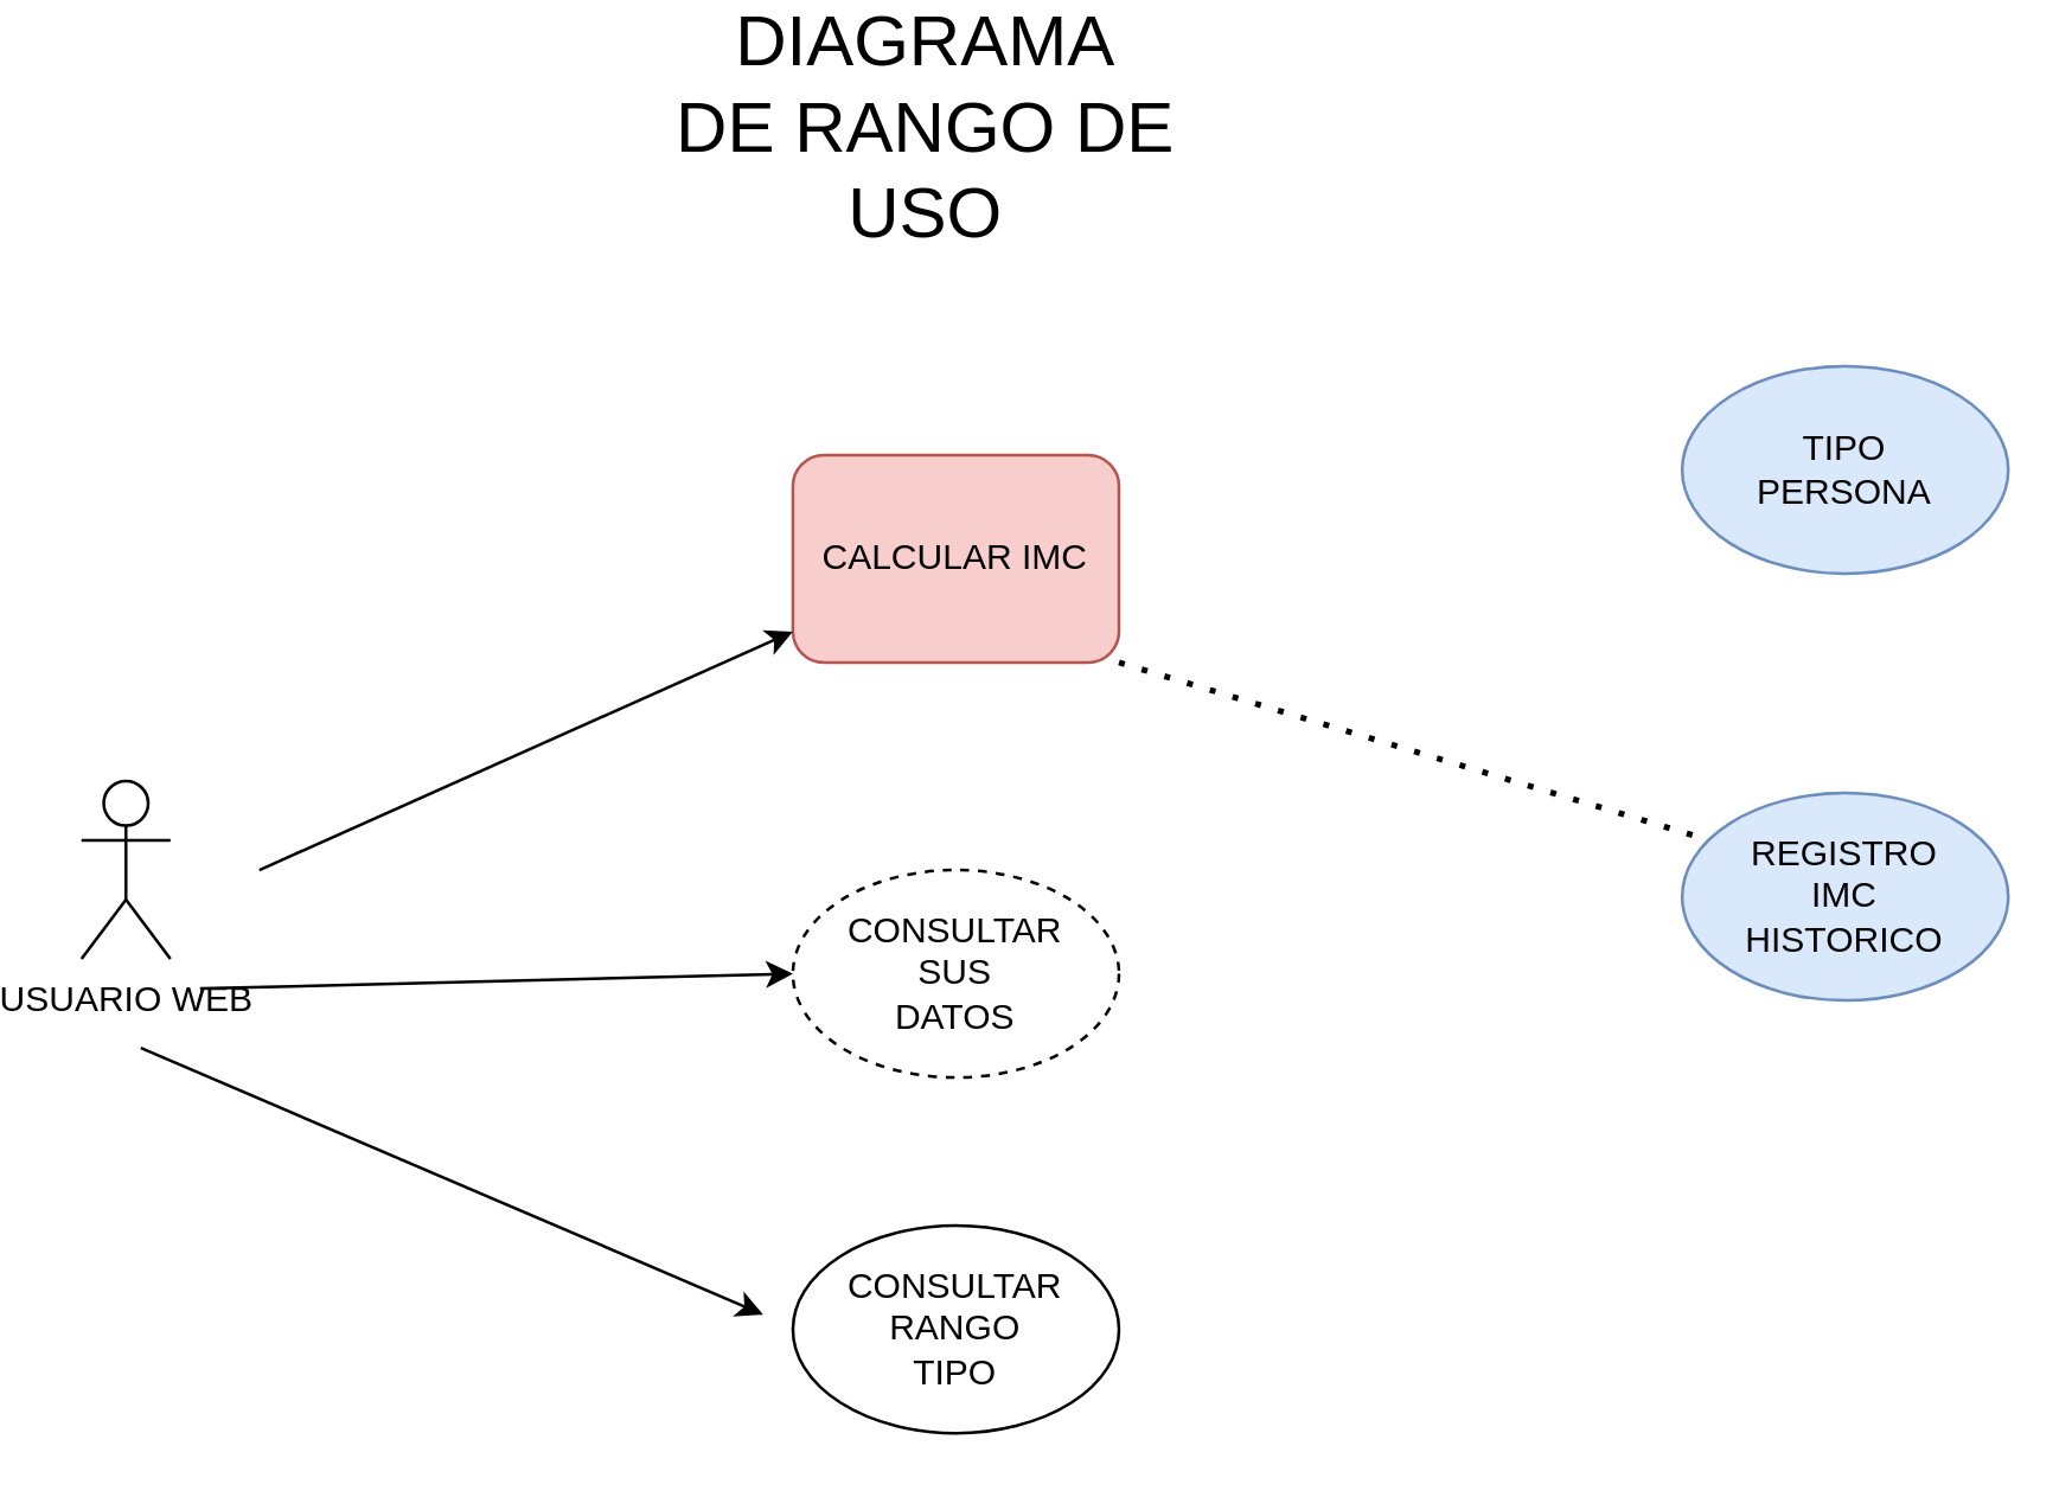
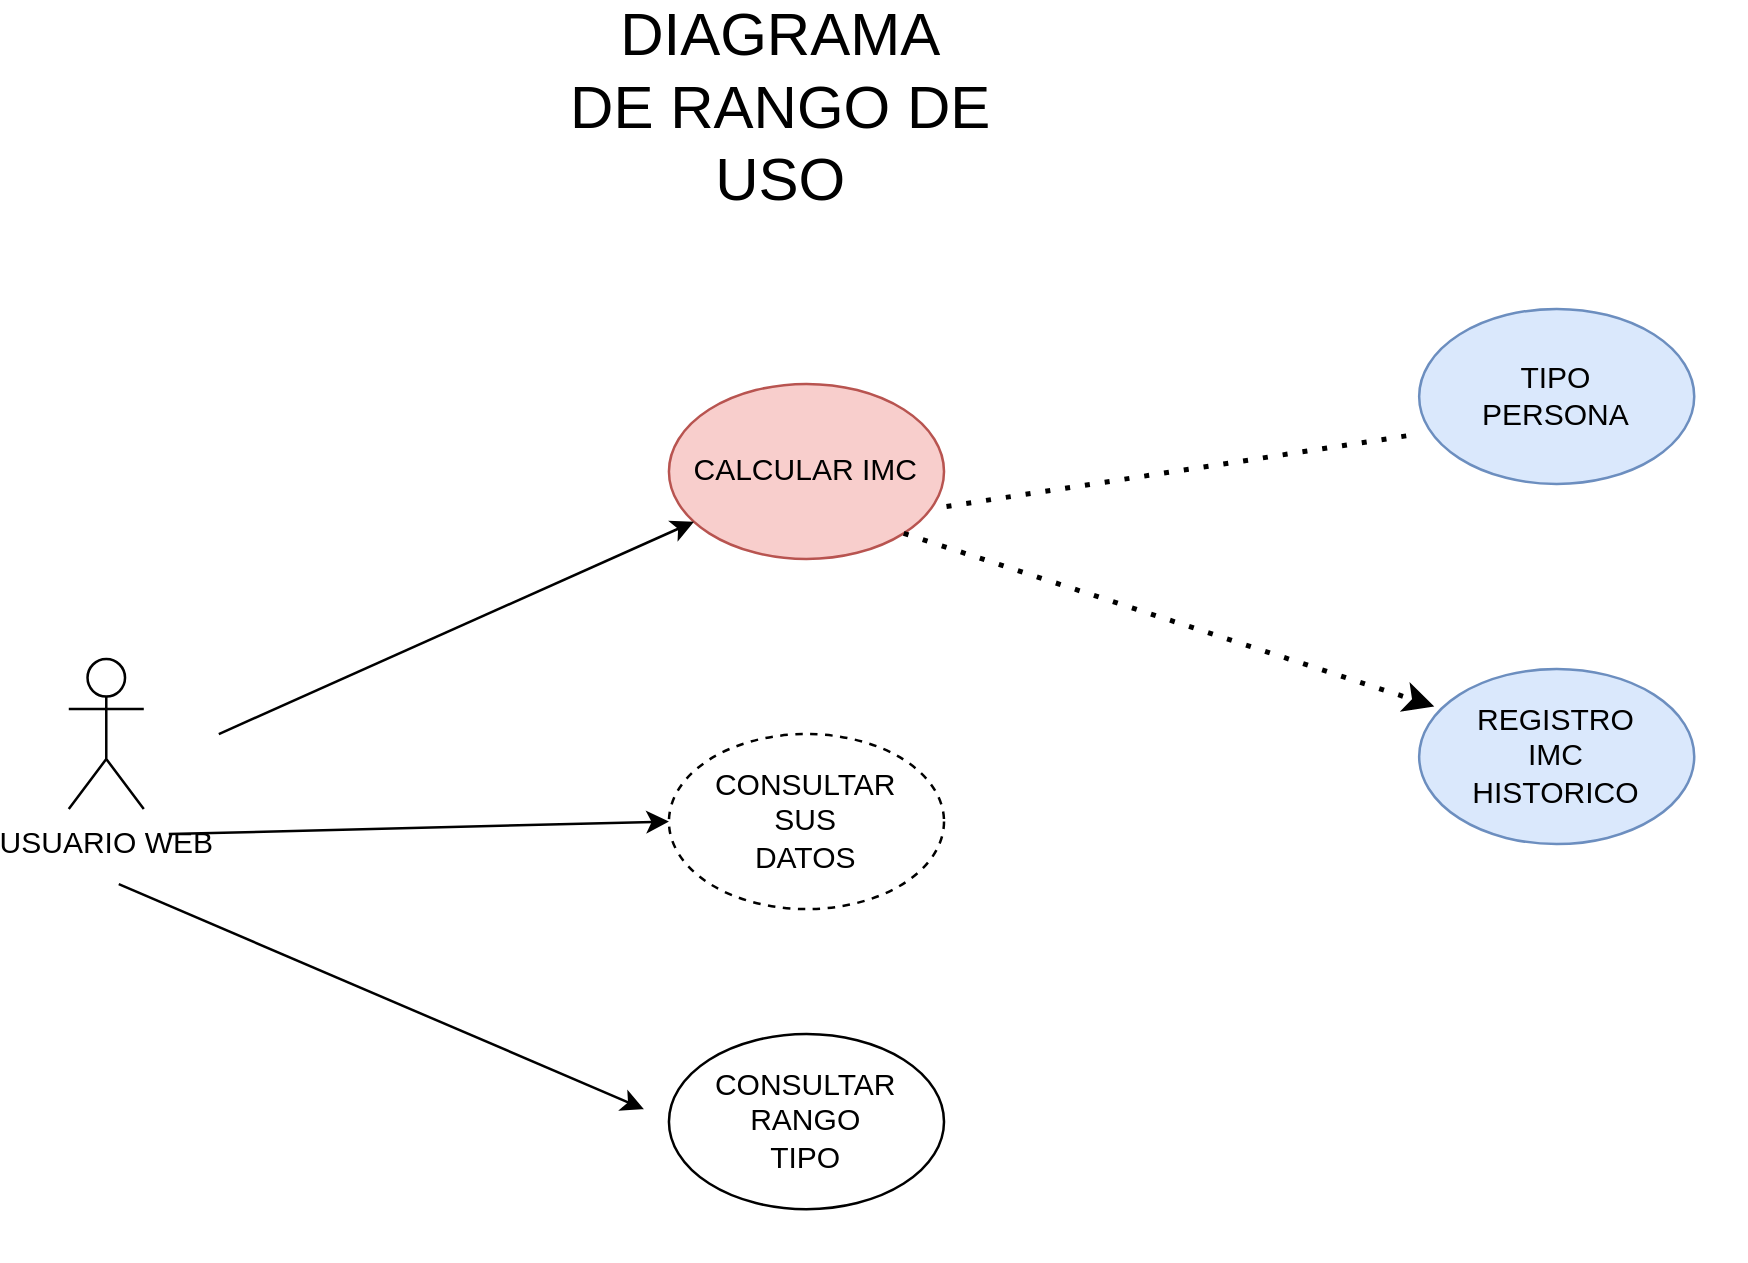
- <mxCell id="4" value="CALCULAR IMC" style="whiteSpace=wrap;html=1;fillColor=#f8cecc;strokeColor=#b85450;rounded=1;" vertex="1" parent="1"><mxGeometry x="260" y="140" width="110" height="70" as="geometry" /></mxCell>
+ <mxCell id="4" value="CALCULAR IMC" style="ellipse;whiteSpace=wrap;html=1;fillColor=#f8cecc;strokeColor=#b85450;" vertex="1" parent="1"><mxGeometry x="260" y="140" width="110" height="70" as="geometry" /></mxCell>
+ <mxCell id="12" value="" style="endArrow=none;dashed=1;html=1;dashPattern=1 3;strokeWidth=2;entryX=0;entryY=0.714;entryDx=0;entryDy=0;entryPerimeter=0;exitX=1.009;exitY=0.7;exitDx=0;exitDy=0;exitPerimeter=0;" edge="1" parent="1" source="4" target="5"><mxGeometry width="50" height="50" relative="1" as="geometry"><mxPoint x="300" y="260" as="sourcePoint" /><mxPoint x="350" y="210" as="targetPoint" /></mxGeometry></mxCell>
- <mxCell id="13" value="" style="endArrow=none;dashed=1;html=1;dashPattern=1 3;strokeWidth=2;entryX=0.055;entryY=0.214;entryDx=0;entryDy=0;entryPerimeter=0;exitX=1;exitY=1;exitDx=0;exitDy=0;" edge="1" parent="1" source="4" target="7"><mxGeometry width="50" height="50" relative="1" as="geometry"><mxPoint x="380.99" y="269.02" as="sourcePoint" /><mxPoint x="570" y="240" as="targetPoint" /></mxGeometry></mxCell>
+ <mxCell id="13" value="" style="endArrow=classic;dashed=1;html=1;dashPattern=1 3;strokeWidth=2;entryX=0.055;entryY=0.214;entryDx=0;entryDy=0;entryPerimeter=0;exitX=1;exitY=1;exitDx=0;exitDy=0;" edge="1" parent="1" source="4" target="7"><mxGeometry width="50" height="50" relative="1" as="geometry"><mxPoint x="380.99" y="269.02" as="sourcePoint" /><mxPoint x="570" y="240" as="targetPoint" /></mxGeometry></mxCell>
